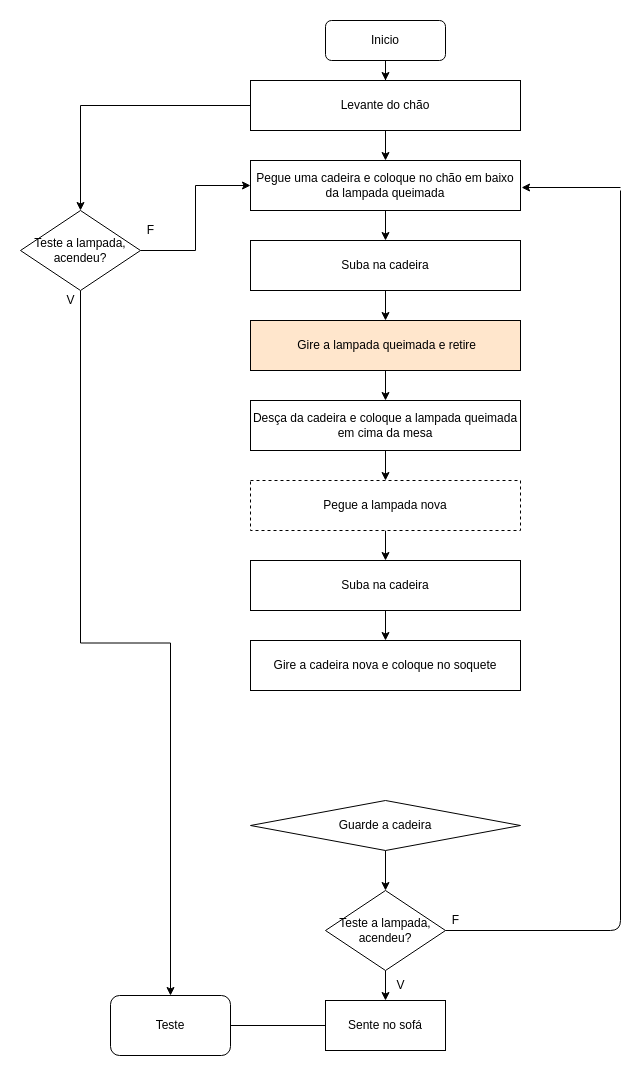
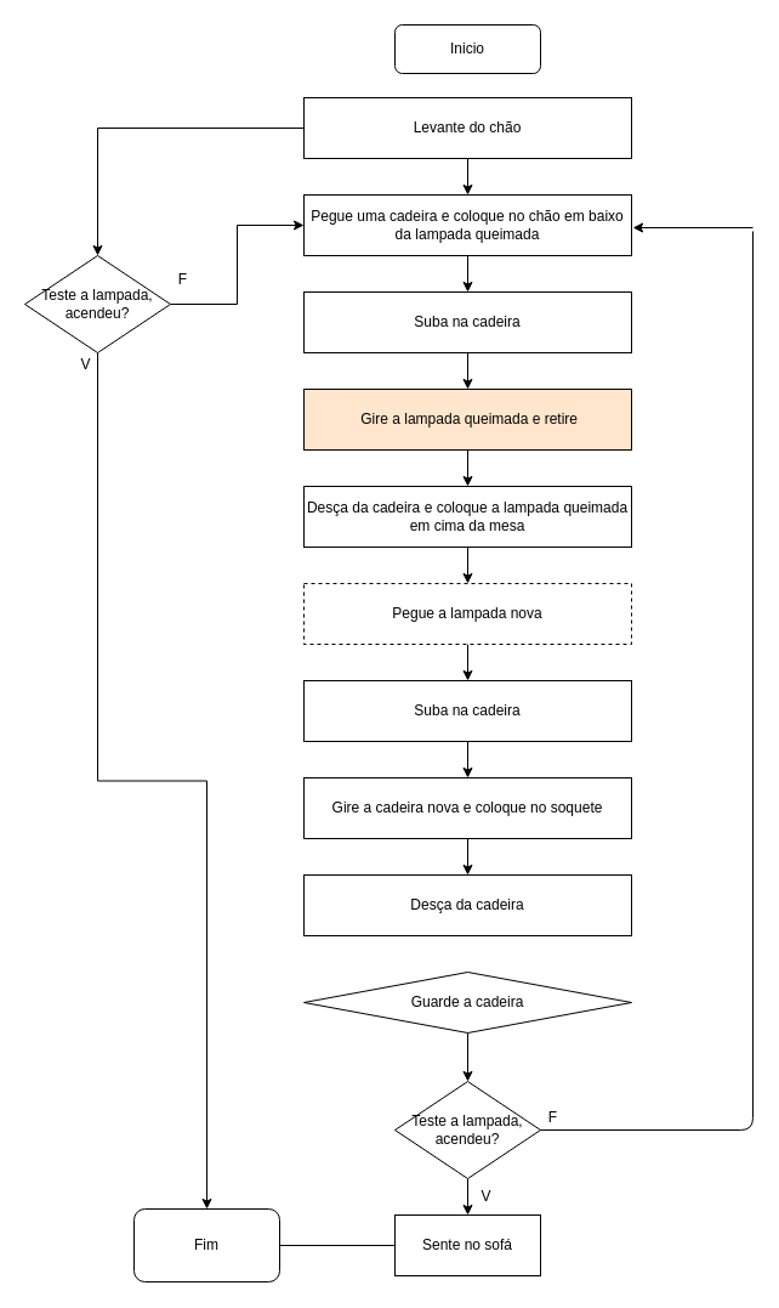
- <mxCell id="8" value="" style="edgeStyle=orthogonalEdgeStyle;rounded=0;orthogonalLoop=1;jettySize=auto;html=1;" edge="1" parent="1" source="9" target="12"><mxGeometry relative="1" as="geometry" /></mxCell>
+ <mxCell id="23" value="" style="edgeStyle=orthogonalEdgeStyle;rounded=0;orthogonalLoop=1;jettySize=auto;html=1;" edge="1" parent="1" source="24" target="25"><mxGeometry relative="1" as="geometry" /></mxCell>
+ <mxCell id="25" value="Desça da cadeira" style="rounded=0;whiteSpace=wrap;html=1;" vertex="1" parent="1"><mxGeometry x="250" y="720" width="270" height="50" as="geometry" /></mxCell>
- <mxCell id="18" value="Teste" style="rounded=1;whiteSpace=wrap;html=1;" vertex="1" parent="1"><mxGeometry x="110" y="995" width="120" height="60" as="geometry" /></mxCell>
+ <mxCell id="18" value="Fim" style="rounded=1;whiteSpace=wrap;html=1;" vertex="1" parent="1"><mxGeometry x="110" y="995" width="120" height="60" as="geometry" /></mxCell>
